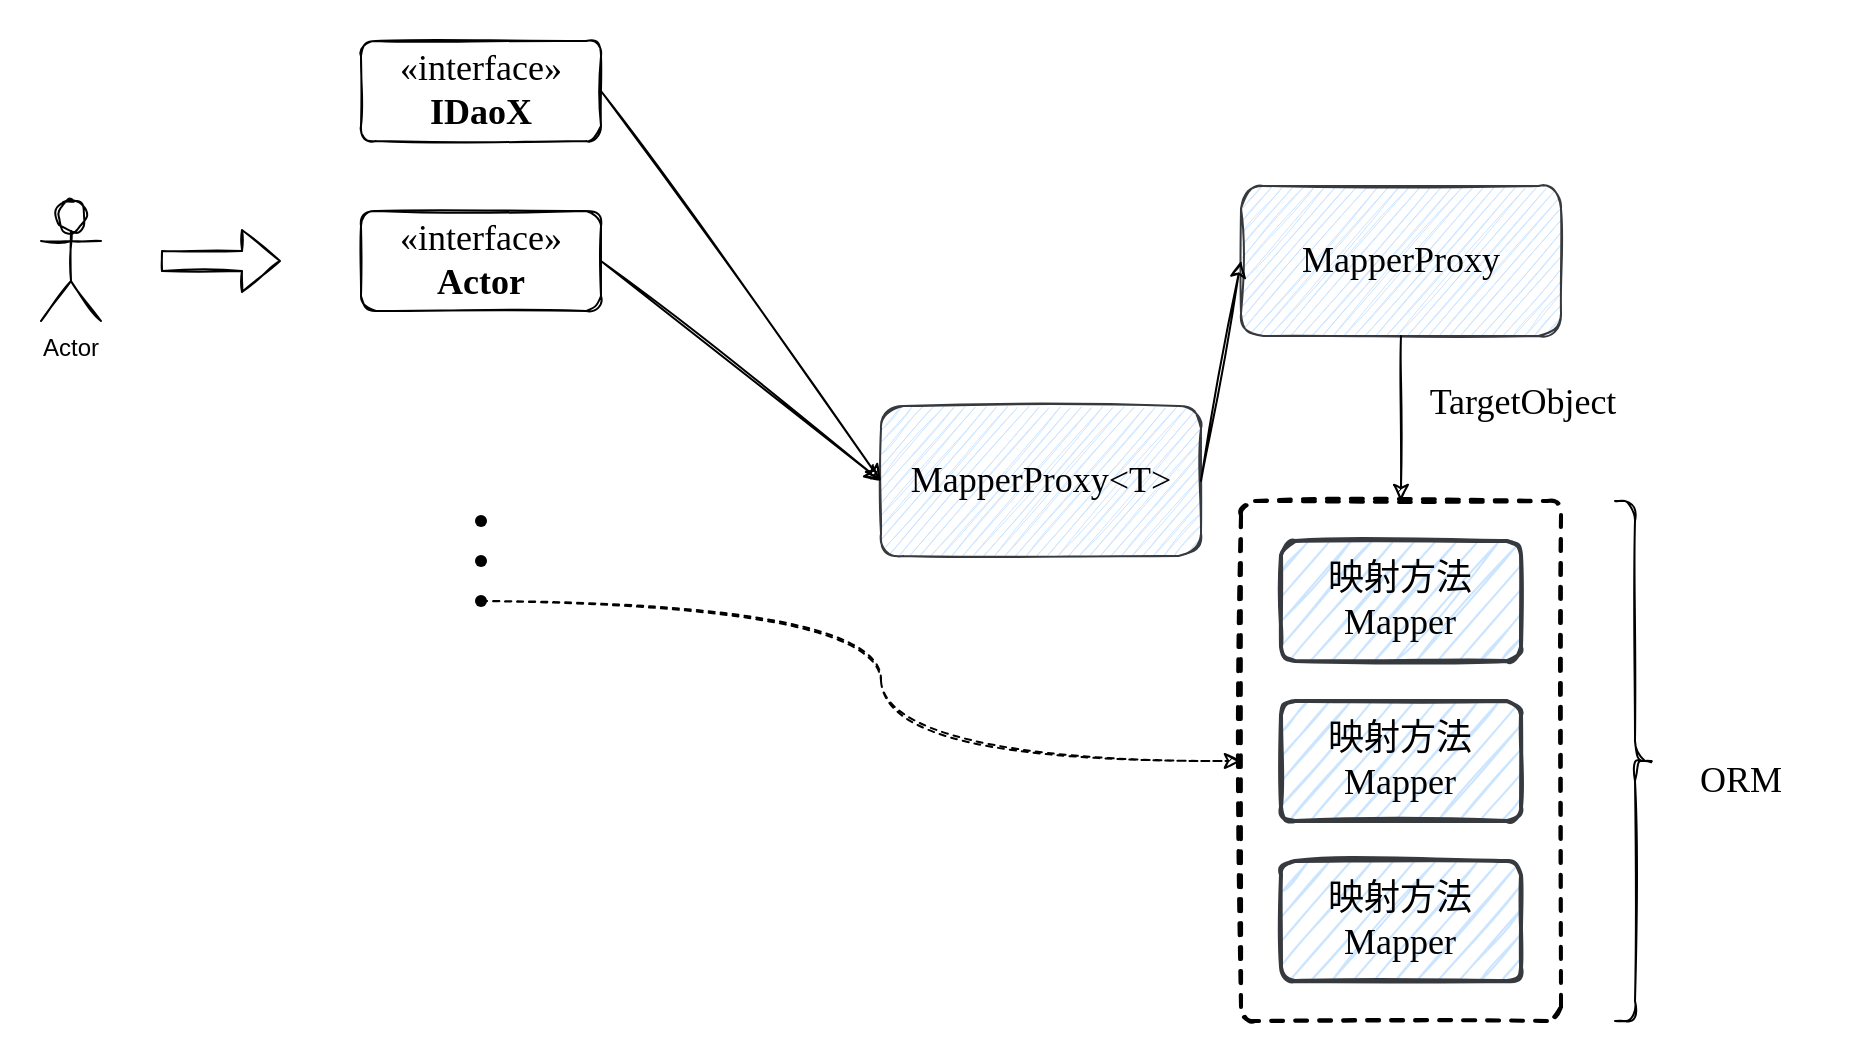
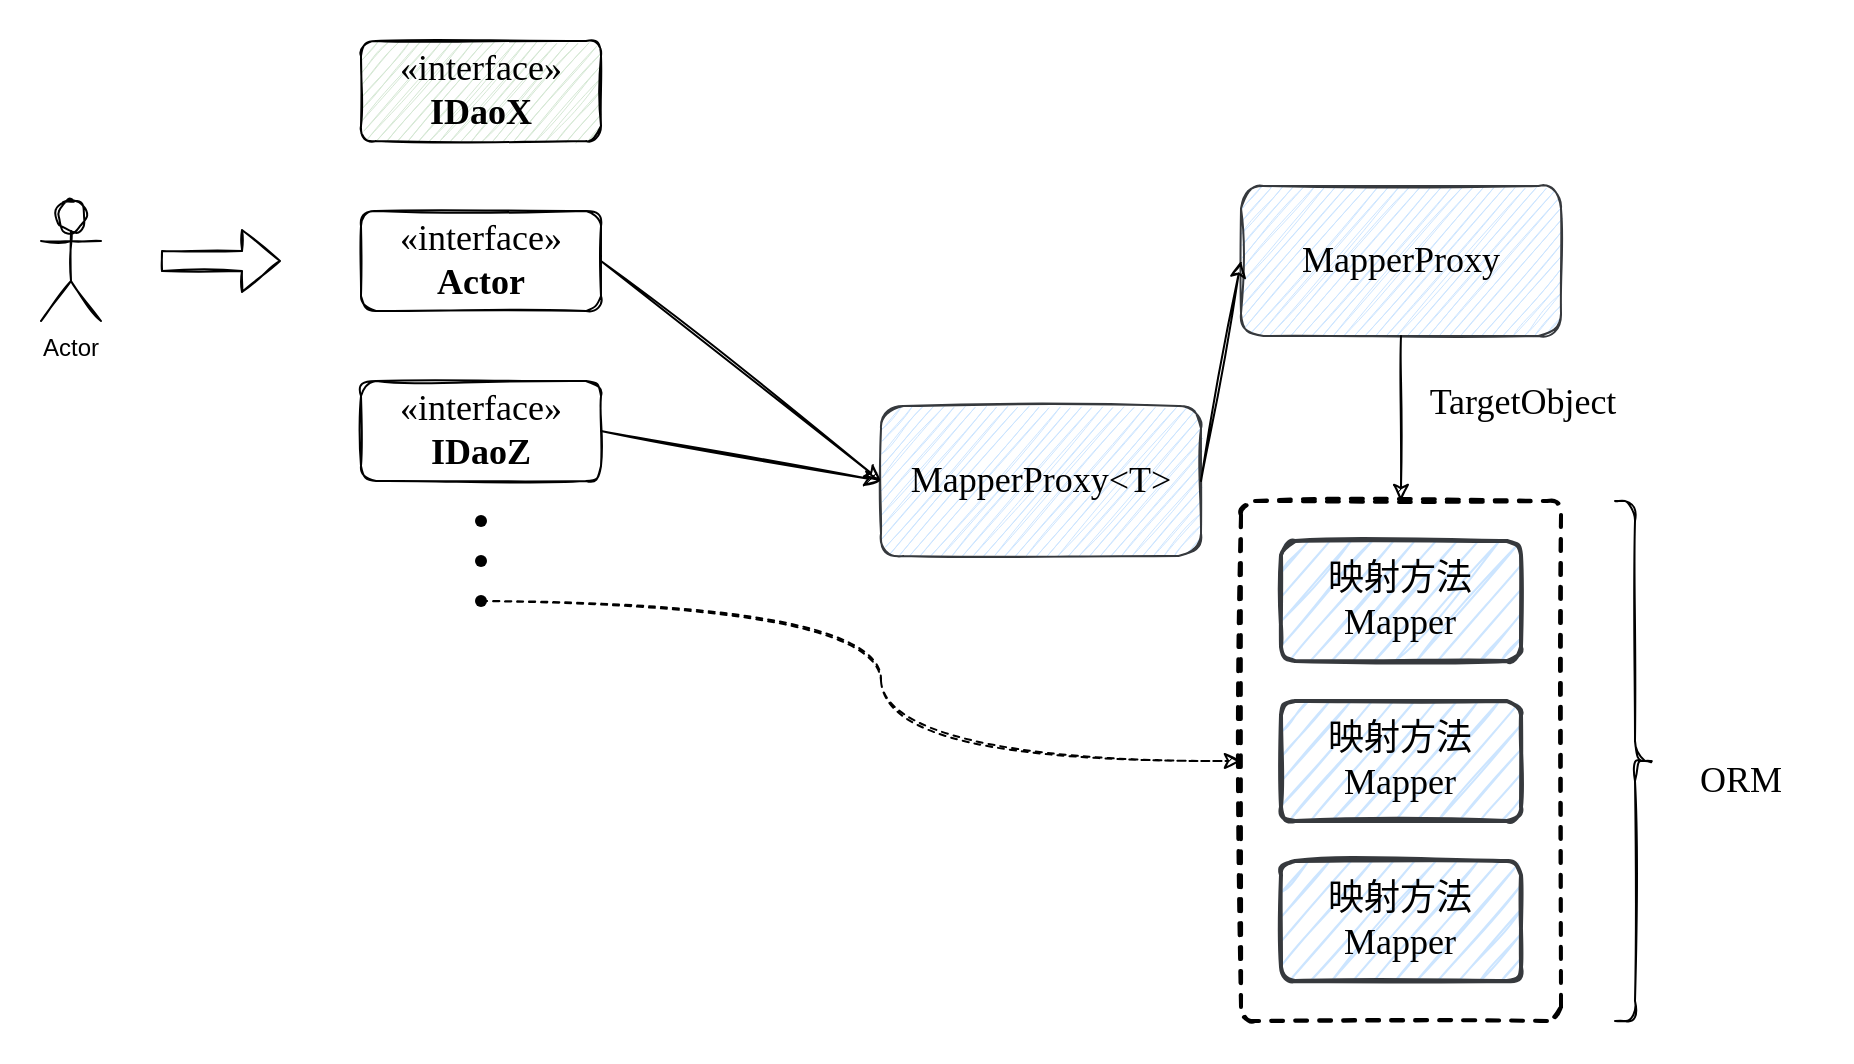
- <mxCell id="5" value="«interface»&lt;br&gt;&lt;b&gt;IDaoX&lt;/b&gt;" style="html=1;rounded=1;shadow=0;glass=0;sketch=1;fontFamily=Comic Sans MS;fontSize=18;" vertex="1" parent="1"><mxGeometry x="180" y="20" width="120" height="50" as="geometry" /></mxCell>
+ <mxCell id="5" value="«interface»&lt;br&gt;&lt;b&gt;IDaoX&lt;/b&gt;" style="html=1;rounded=1;shadow=0;glass=0;sketch=1;fontFamily=Comic Sans MS;fontSize=18;fillColor=#d5e8d4;" vertex="1" parent="1"><mxGeometry x="180" y="20" width="120" height="50" as="geometry" /></mxCell>
- <mxCell id="9" value="" style="endArrow=classic;html=1;rounded=0;sketch=1;fontFamily=Comic Sans MS;fontSize=18;exitX=1;exitY=0.5;exitDx=0;exitDy=0;entryX=0;entryY=0.5;entryDx=0;entryDy=0;" edge="1" parent="1" source="5" target="7"><mxGeometry width="50" height="50" relative="1" as="geometry"><mxPoint x="370" y="360" as="sourcePoint" /><mxPoint x="420" y="310" as="targetPoint" /></mxGeometry></mxCell>
+ <mxCell id="6" value="«interface»&lt;br&gt;&lt;b&gt;IDaoZ&lt;/b&gt;" style="html=1;rounded=1;shadow=0;glass=0;sketch=1;fontFamily=Comic Sans MS;fontSize=18;" vertex="1" parent="1"><mxGeometry x="180" y="190" width="120" height="50" as="geometry" /></mxCell>
+ <mxCell id="11" value="" style="endArrow=classic;html=1;rounded=0;sketch=1;fontFamily=Comic Sans MS;fontSize=18;exitX=1;exitY=0.5;exitDx=0;exitDy=0;entryX=0;entryY=0.5;entryDx=0;entryDy=0;" edge="1" parent="1" source="6" target="7"><mxGeometry width="50" height="50" relative="1" as="geometry"><mxPoint x="380" y="310" as="sourcePoint" /><mxPoint x="430" y="260" as="targetPoint" /></mxGeometry></mxCell>
